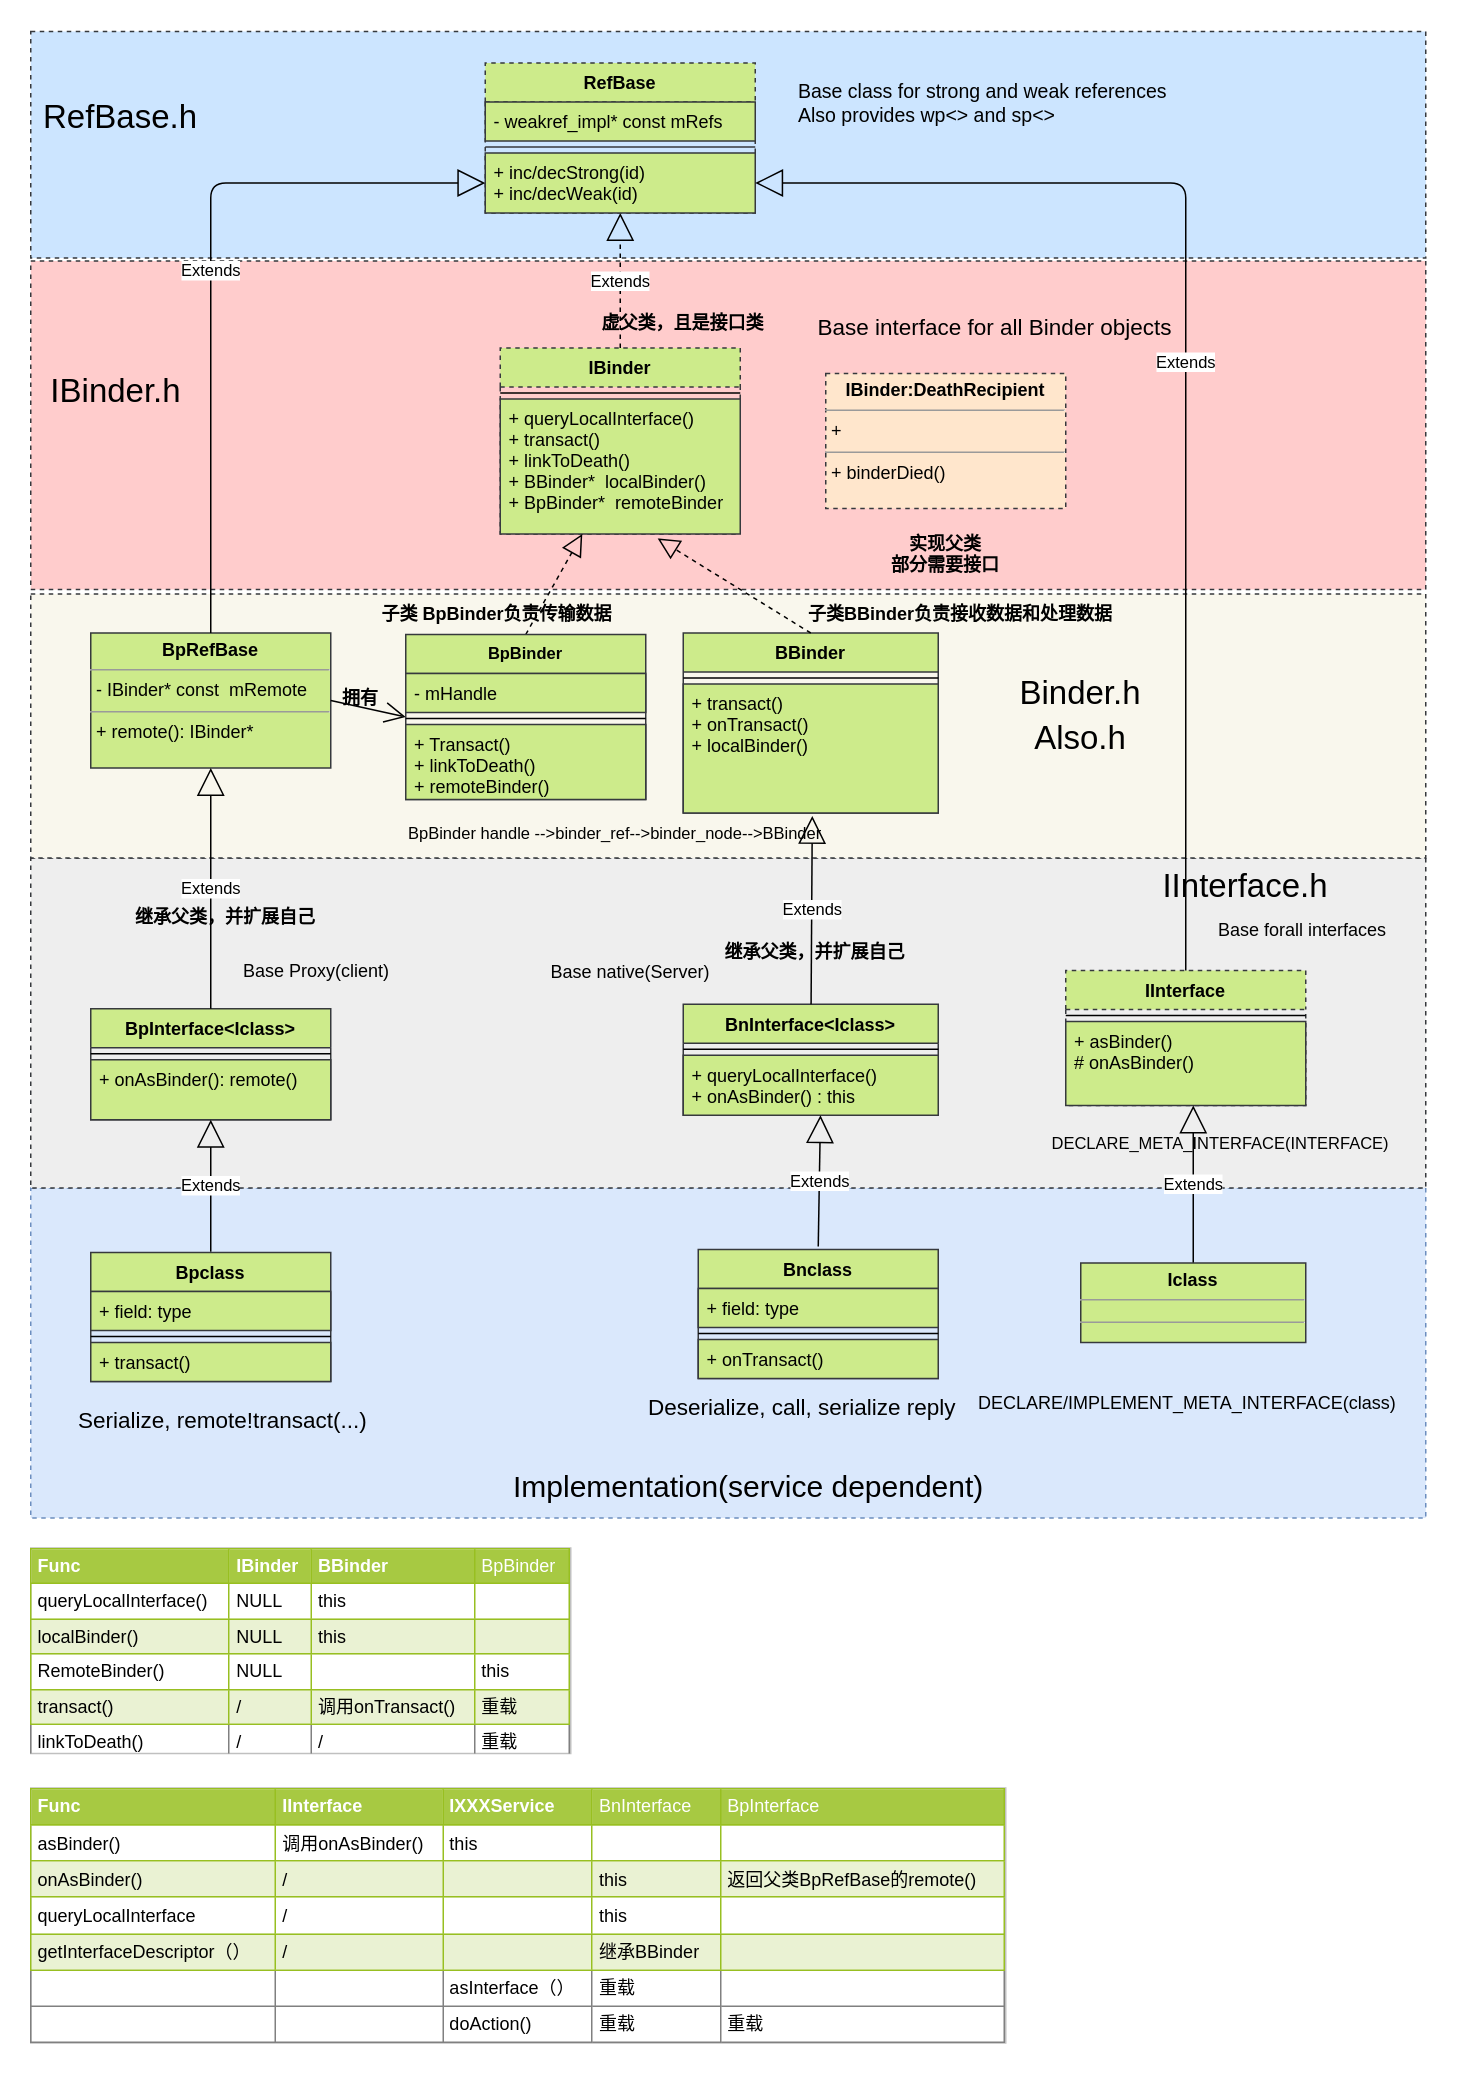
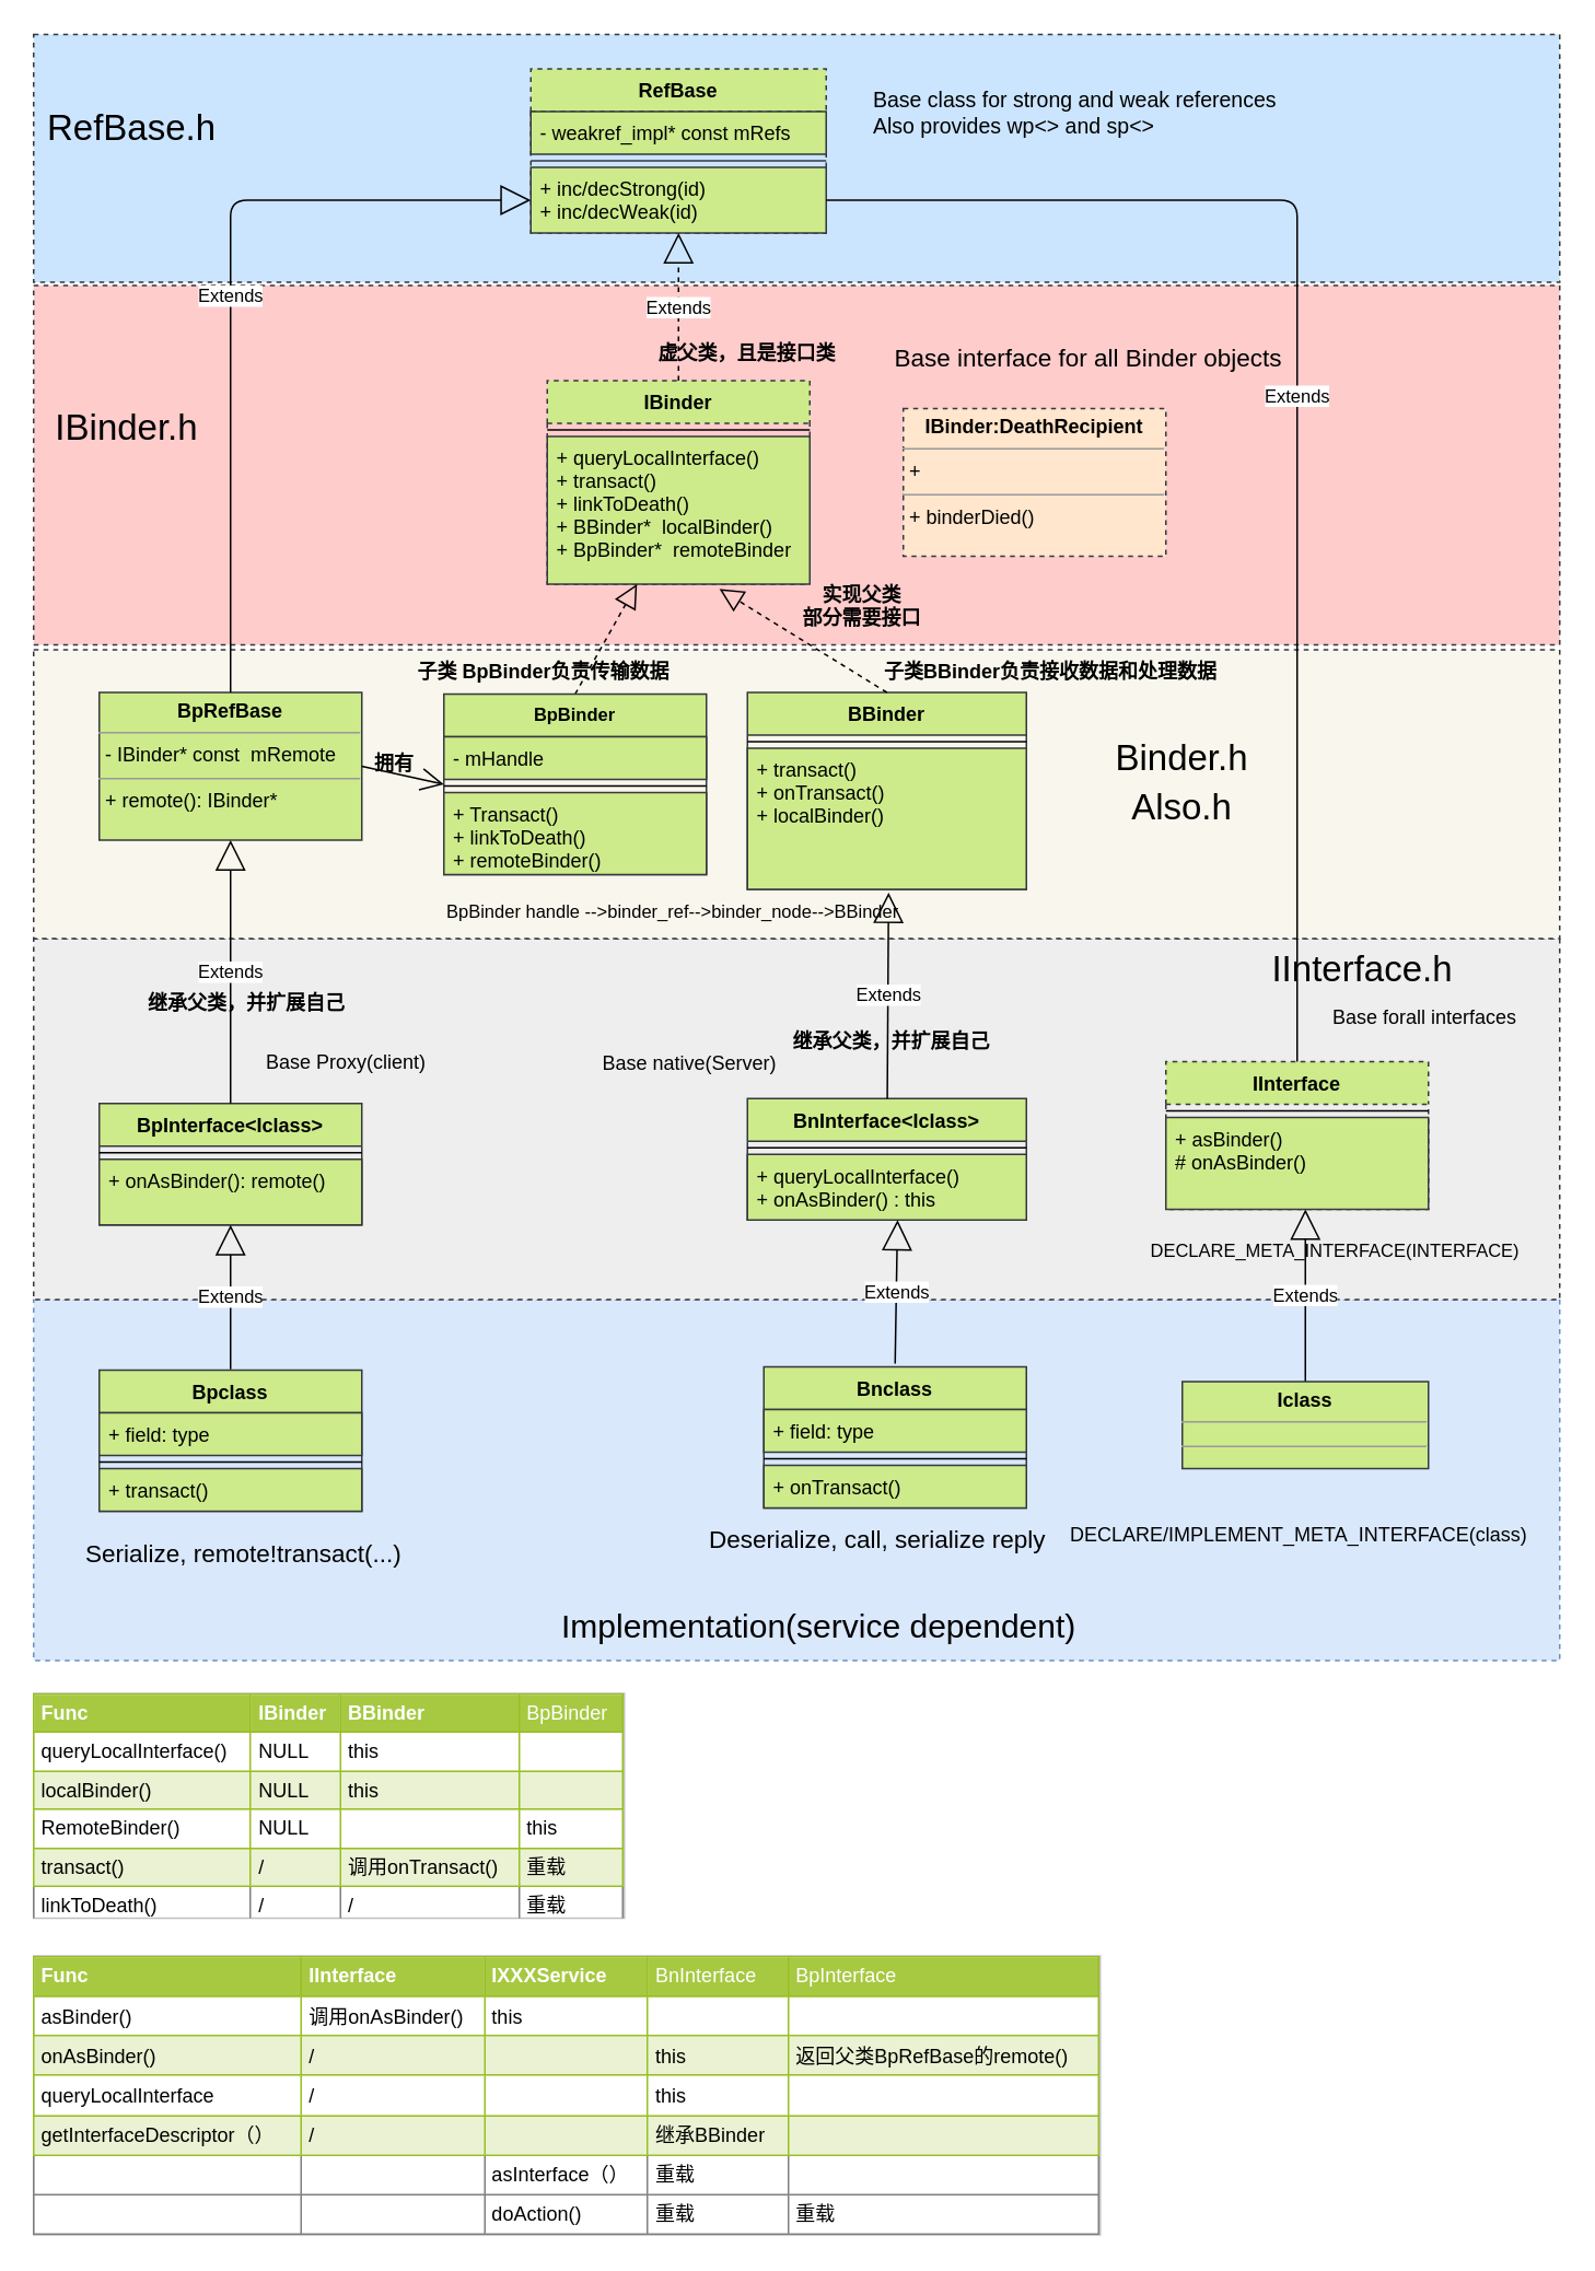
- <mxCell id="44" value="Extends" style="endArrow=block;endSize=16;endFill=0;html=1;exitX=0.5;exitY=0;exitDx=0;exitDy=0;edgeStyle=orthogonalEdgeStyle;" parent="1" source="13" target="42" edge="1"><mxGeometry width="160" relative="1" as="geometry"><mxPoint x="770" y="501.5" as="sourcePoint" /><mxPoint x="930" y="501.5" as="targetPoint" /><Array as="points"><mxPoint x="790" y="121.5" /></Array></mxGeometry></mxCell>
+ <mxCell id="44" value="Extends" style="endArrow=none;endSize=16;endFill=0;html=1;exitX=0.5;exitY=0;exitDx=0;exitDy=0;edgeStyle=orthogonalEdgeStyle;" parent="1" source="13" target="42" edge="1"><mxGeometry width="160" relative="1" as="geometry"><mxPoint x="770" y="501.5" as="sourcePoint" /><mxPoint x="930" y="501.5" as="targetPoint" /><Array as="points"><mxPoint x="790" y="121.5" /></Array></mxGeometry></mxCell>
- <mxCell id="32" value="实现父类&#10;部分需要接口" style="text;align=center;fontStyle=1;verticalAlign=middle;spacingLeft=3;spacingRight=3;strokeColor=none;rotatable=0;points=[[0,0.5],[1,0.5]];portConstraint=eastwest;" parent="1" vertex="1"><mxGeometry x="590" y="355.5" width="80" height="26" as="geometry" /></mxCell>
+ <mxCell id="32" value="实现父类&#10;部分需要接口" style="text;align=center;fontStyle=1;verticalAlign=middle;spacingLeft=3;spacingRight=3;strokeColor=none;rotatable=0;points=[[0,0.5],[1,0.5]];portConstraint=eastwest;" parent="1" vertex="1"><mxGeometry x="485" y="355.5" width="80" height="26" as="geometry" /></mxCell>
